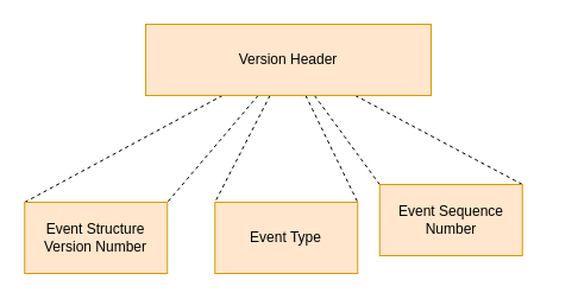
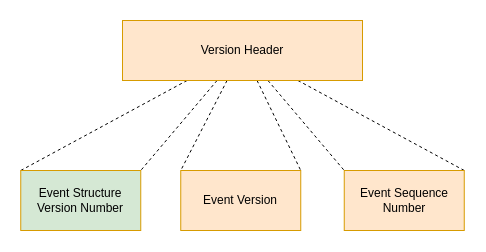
- <mxCell id="10" value="Event Sequence Number" style="rounded=0;whiteSpace=wrap;html=1;fillColor=#ffe6cc;strokeColor=#d79b00;" vertex="1" parent="1"><mxGeometry x="318.75" y="155" width="120" height="60" as="geometry" /></mxCell>
+ <mxCell id="10" value="Event Sequence Number" style="rounded=0;whiteSpace=wrap;html=1;fillColor=#ffe6cc;strokeColor=#d79b00;" vertex="1" parent="1"><mxGeometry x="343.75" y="170" width="120" height="60" as="geometry" /></mxCell>
- <mxCell id="11" value="Event Structure&lt;br&gt;Version Number" style="rounded=0;whiteSpace=wrap;html=1;fillColor=#ffe6cc;strokeColor=#d79b00;" vertex="1" parent="1"><mxGeometry x="20.25" y="170" width="120" height="60" as="geometry" /></mxCell>
+ <mxCell id="11" value="Event Structure&lt;br&gt;Version Number" style="rounded=0;whiteSpace=wrap;html=1;fillColor=#d5e8d4;strokeColor=#d79b00;" vertex="1" parent="1"><mxGeometry x="20.25" y="170" width="120" height="60" as="geometry" /></mxCell>
- <mxCell id="9" value="Event Type" style="rounded=0;whiteSpace=wrap;html=1;fillColor=#ffe6cc;strokeColor=#d79b00;" vertex="1" parent="1"><mxGeometry x="180.25" y="170" width="120" height="60" as="geometry" /></mxCell>
+ <mxCell id="9" value="Event Version" style="rounded=0;whiteSpace=wrap;html=1;fillColor=#ffe6cc;strokeColor=#d79b00;" vertex="1" parent="1"><mxGeometry x="180.25" y="170" width="120" height="60" as="geometry" /></mxCell>
